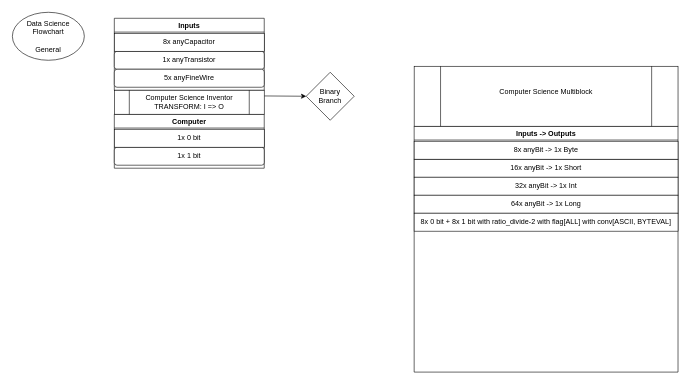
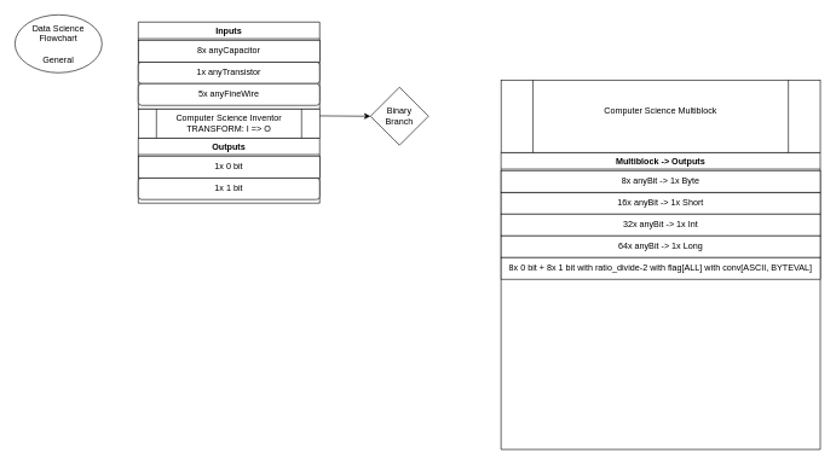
- <mxCell id="8" value="Computer" style="swimlane;whiteSpace=wrap;html=1;" vertex="1" parent="1"><mxGeometry x="190" y="190" width="250" height="90" as="geometry" /></mxCell>
+ <mxCell id="8" value="Outputs" style="swimlane;whiteSpace=wrap;html=1;" vertex="1" parent="1"><mxGeometry x="190" y="190" width="250" height="90" as="geometry" /></mxCell>
- <mxCell id="12" value="Inputs -&amp;gt; Outputs" style="swimlane;whiteSpace=wrap;html=1;" vertex="1" parent="1"><mxGeometry x="690" y="210" width="440" height="410" as="geometry" /></mxCell>
+ <mxCell id="12" value="Multiblock -&amp;gt; Outputs" style="swimlane;whiteSpace=wrap;html=1;" vertex="1" parent="1"><mxGeometry x="690" y="210" width="440" height="410" as="geometry" /></mxCell>
